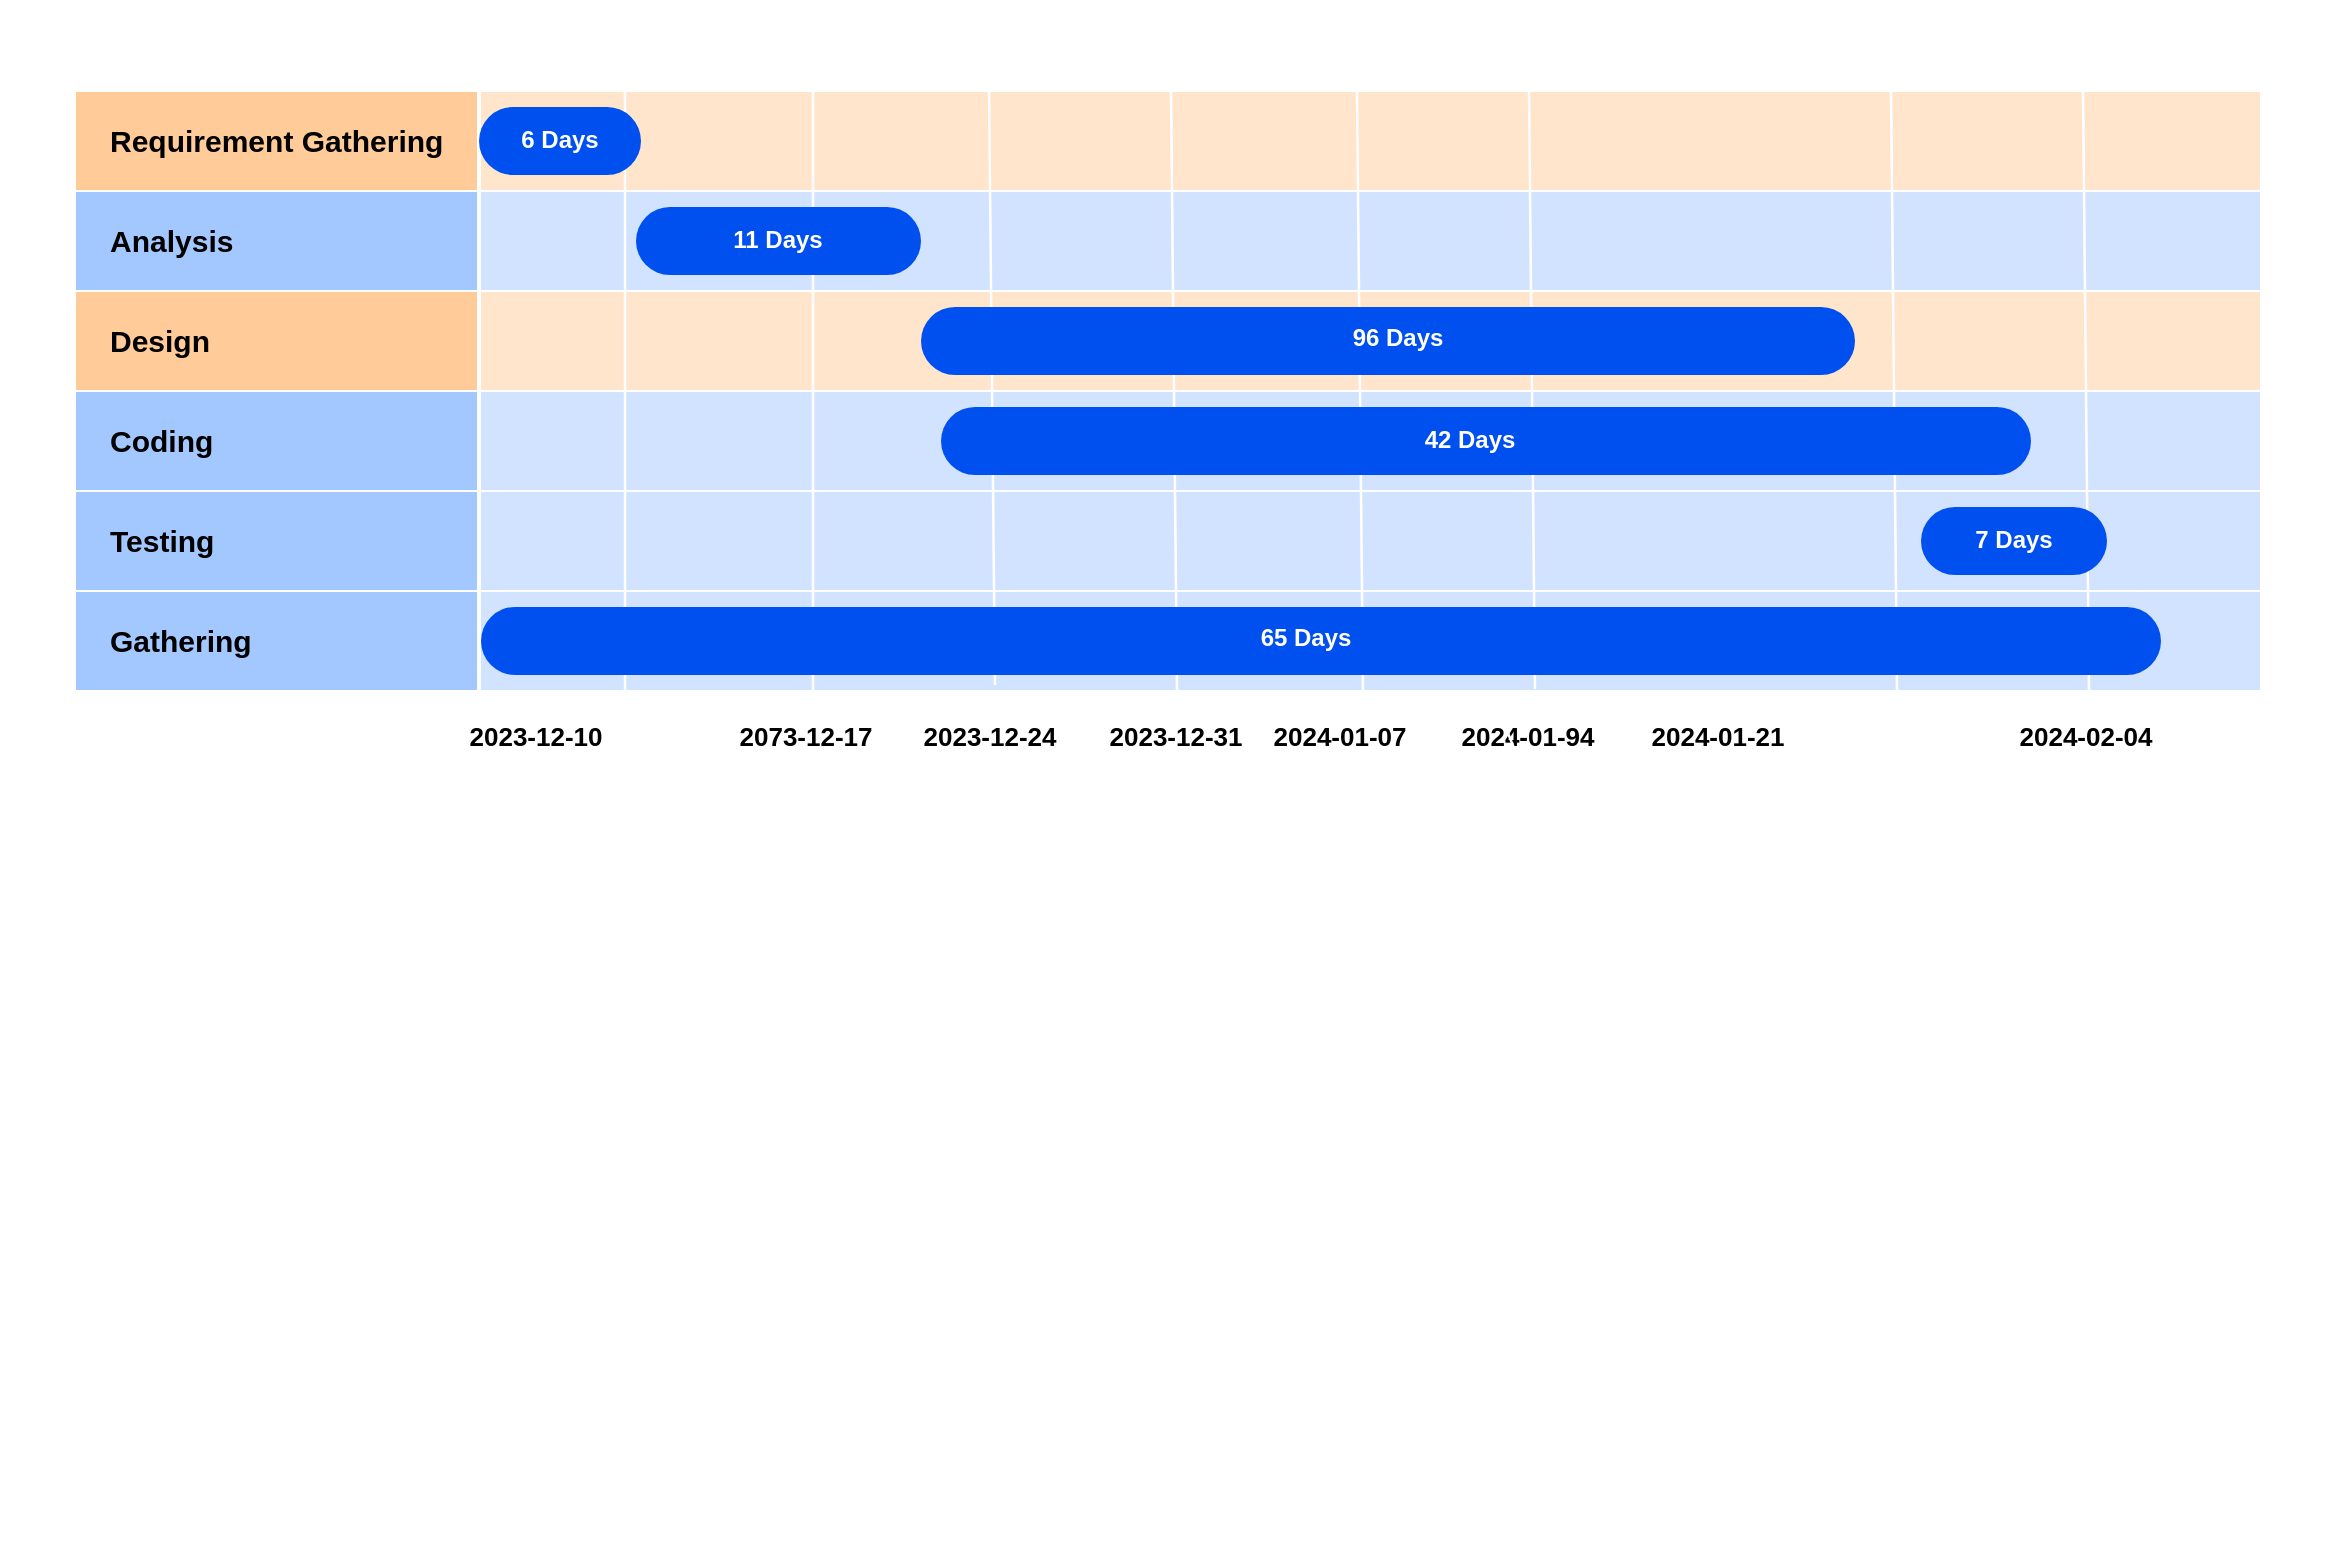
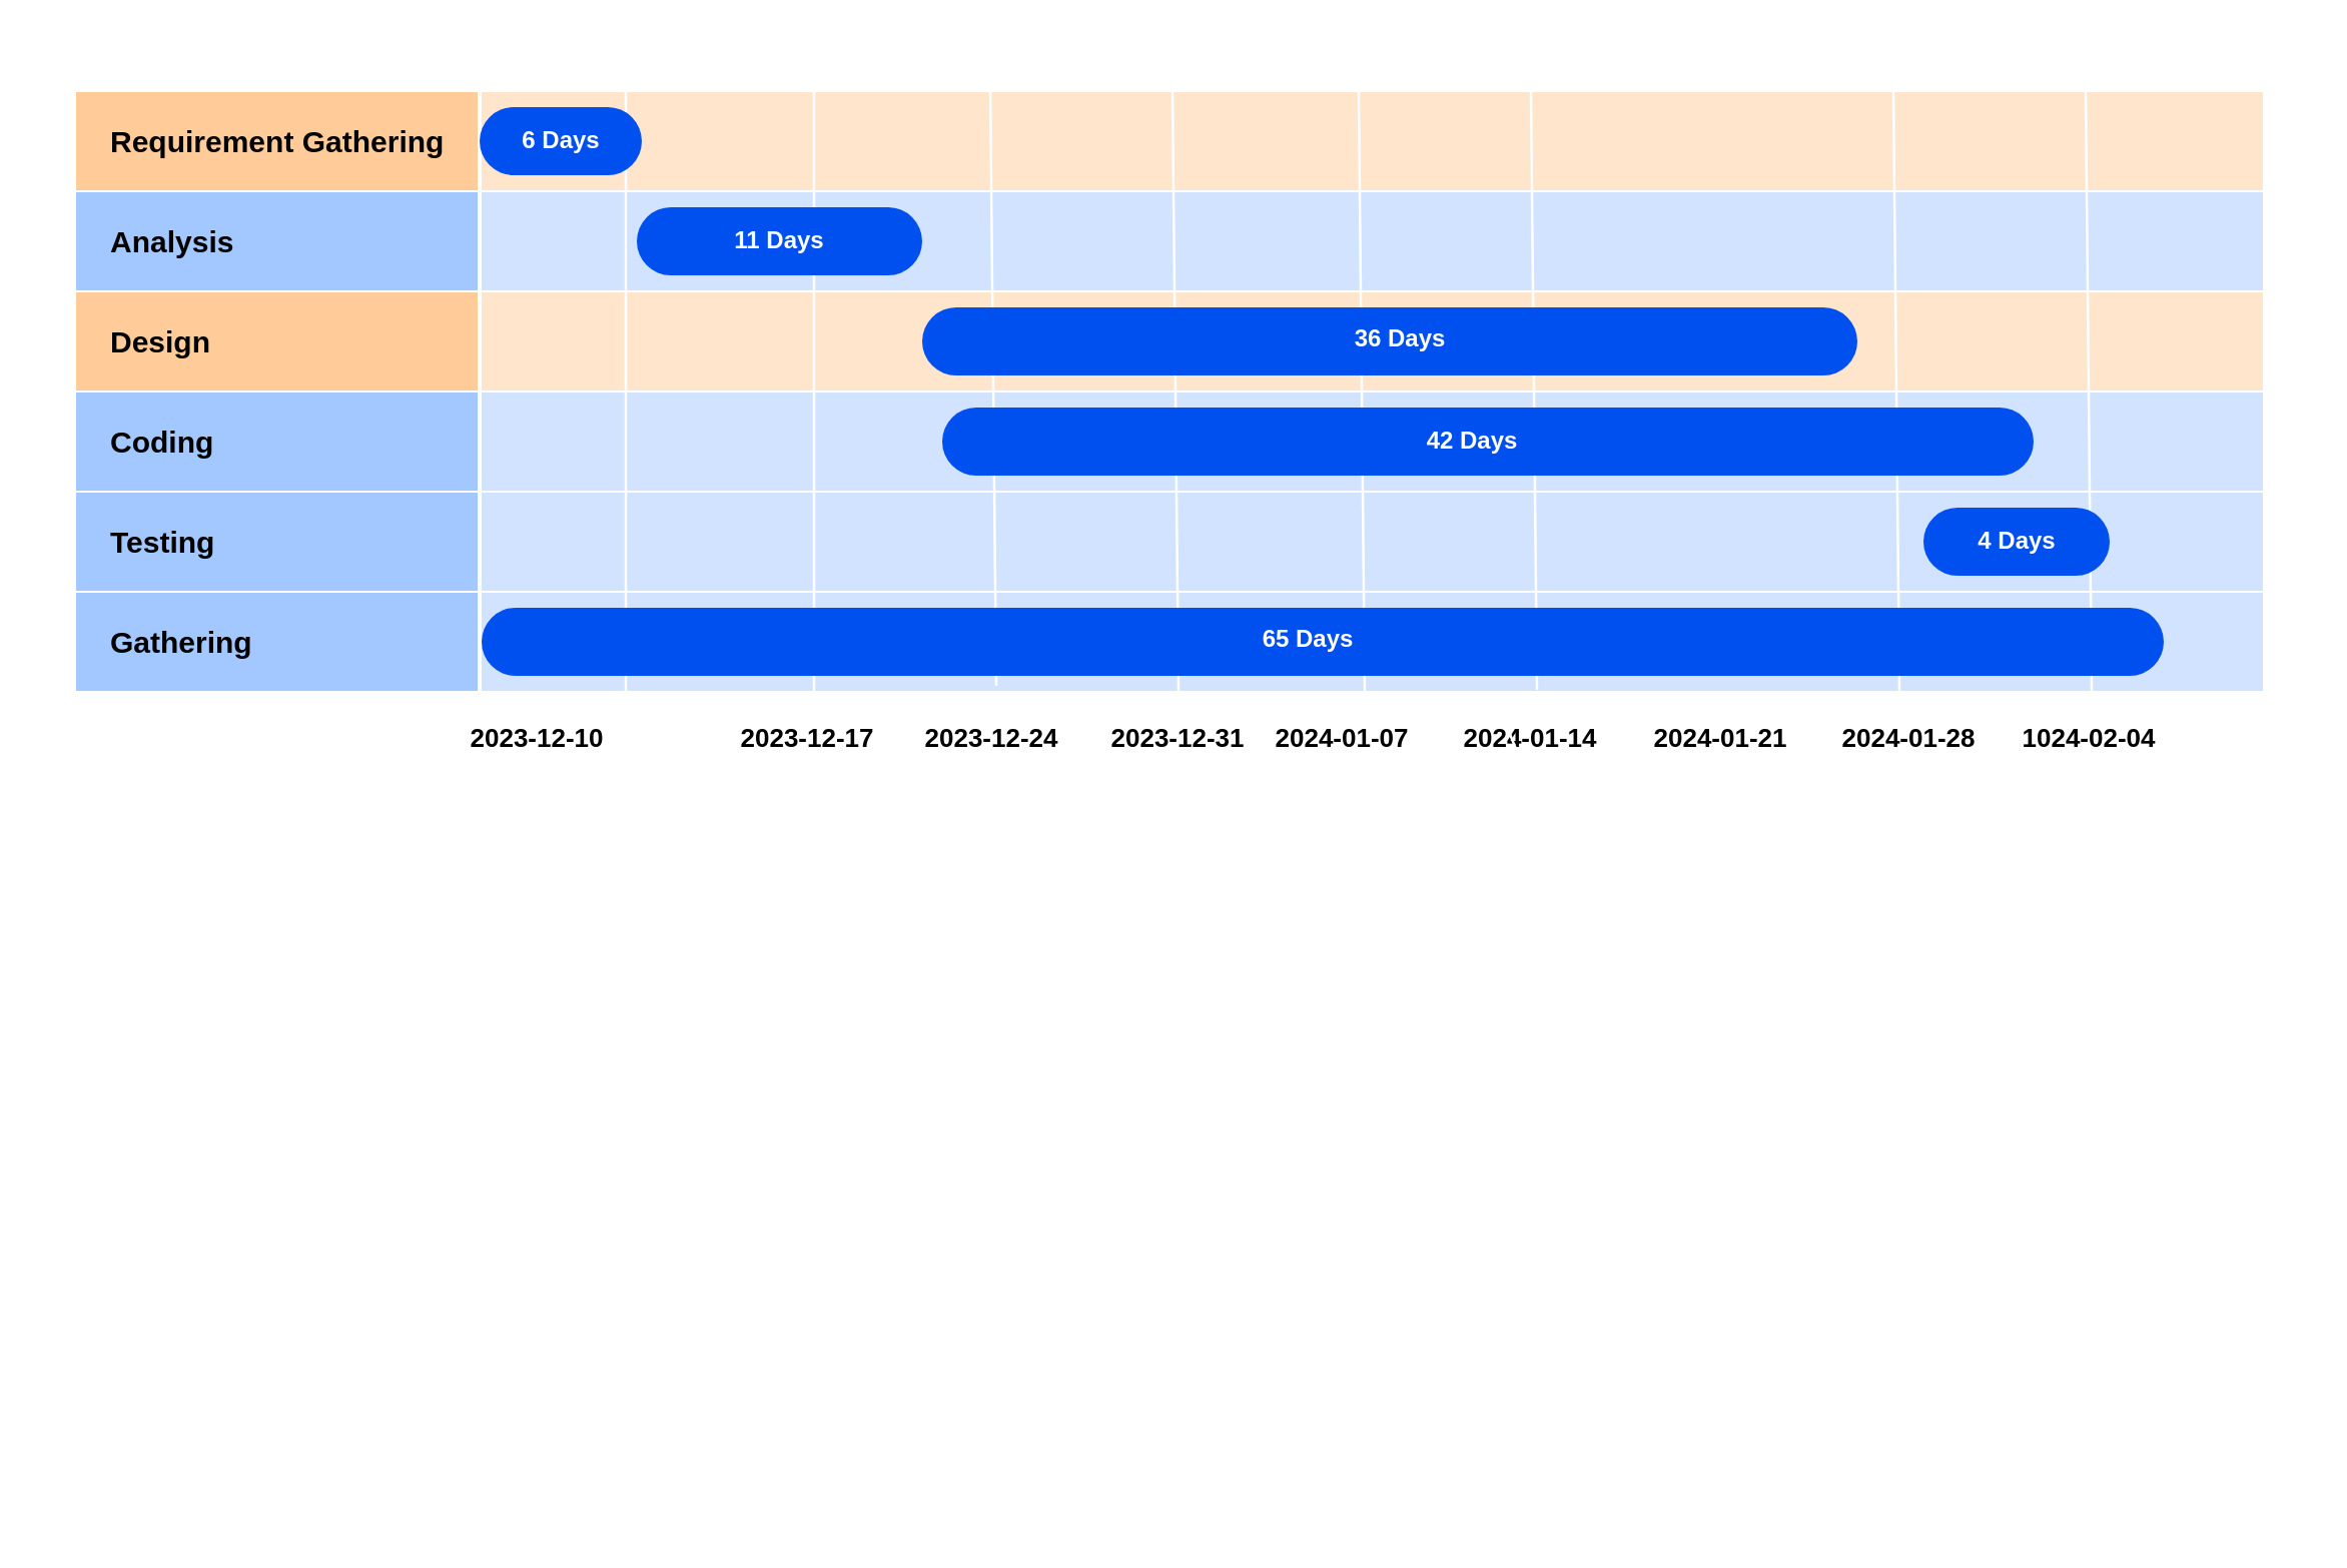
- <mxCell id="36" value="96 Days" style="text;html=1;strokeColor=none;fillColor=none;align=center;verticalAlign=middle;whiteSpace=wrap;rounded=0;fontColor=#FFFFFF;fontStyle=1" parent="2" vertex="1"><mxGeometry x="649" y="134" width="60" height="30" as="geometry" /></mxCell>
+ <mxCell id="36" value="36 Days" style="text;html=1;strokeColor=none;fillColor=none;align=center;verticalAlign=middle;whiteSpace=wrap;rounded=0;fontColor=#FFFFFF;fontStyle=1" parent="2" vertex="1"><mxGeometry x="649" y="134" width="60" height="30" as="geometry" /></mxCell>
- <mxCell id="38" value="7 Days" style="text;html=1;strokeColor=none;fillColor=none;align=center;verticalAlign=middle;whiteSpace=wrap;rounded=0;fontColor=#FFFFFF;fontStyle=1" parent="2" vertex="1"><mxGeometry x="956.5" y="235" width="60" height="30" as="geometry" /></mxCell>
+ <mxCell id="38" value="4 Days" style="text;html=1;strokeColor=none;fillColor=none;align=center;verticalAlign=middle;whiteSpace=wrap;rounded=0;fontColor=#FFFFFF;fontStyle=1" parent="2" vertex="1"><mxGeometry x="956.5" y="235" width="60" height="30" as="geometry" /></mxCell>
- <mxCell id="20" value="2073-12-17" style="text;html=1;strokeColor=none;fillColor=none;align=center;verticalAlign=middle;whiteSpace=wrap;rounded=0;fontStyle=1;fontSize=13;labelBorderColor=none;" parent="2" vertex="1"><mxGeometry x="348" y="333" width="70" height="30" as="geometry" /></mxCell>
+ <mxCell id="20" value="2023-12-17" style="text;html=1;strokeColor=none;fillColor=none;align=center;verticalAlign=middle;whiteSpace=wrap;rounded=0;fontStyle=1;fontSize=13;labelBorderColor=none;" parent="2" vertex="1"><mxGeometry x="348" y="333" width="70" height="30" as="geometry" /></mxCell>
- <mxCell id="40" value="2024-01-94" style="text;html=1;strokeColor=none;fillColor=none;align=center;verticalAlign=middle;whiteSpace=wrap;rounded=0;fontStyle=1;fontSize=13;labelBorderColor=none;" vertex="1" parent="2"><mxGeometry x="709" y="333" width="70" height="30" as="geometry" /></mxCell>
+ <mxCell id="40" value="2024-01-14" style="text;html=1;strokeColor=none;fillColor=none;align=center;verticalAlign=middle;whiteSpace=wrap;rounded=0;fontStyle=1;fontSize=13;labelBorderColor=none;" vertex="1" parent="2"><mxGeometry x="709" y="333" width="70" height="30" as="geometry" /></mxCell>
+ <mxCell id="41" value="2024-01-28" style="text;html=1;strokeColor=none;fillColor=none;align=center;verticalAlign=middle;whiteSpace=wrap;rounded=0;fontStyle=1;fontSize=13;labelBorderColor=none;" vertex="1" parent="2"><mxGeometry x="898" y="333" width="70" height="30" as="geometry" /></mxCell>
- <mxCell id="25" value="2024-02-04" style="text;html=1;strokeColor=none;fillColor=none;align=center;verticalAlign=middle;whiteSpace=wrap;rounded=0;fontStyle=1;fontSize=13;labelBorderColor=none;" parent="2" vertex="1"><mxGeometry x="988" y="333" width="70" height="30" as="geometry" /></mxCell>
+ <mxCell id="25" value="1024-02-04" style="text;html=1;strokeColor=none;fillColor=none;align=center;verticalAlign=middle;whiteSpace=wrap;rounded=0;fontStyle=1;fontSize=13;labelBorderColor=none;" parent="2" vertex="1"><mxGeometry x="988" y="333" width="70" height="30" as="geometry" /></mxCell>
